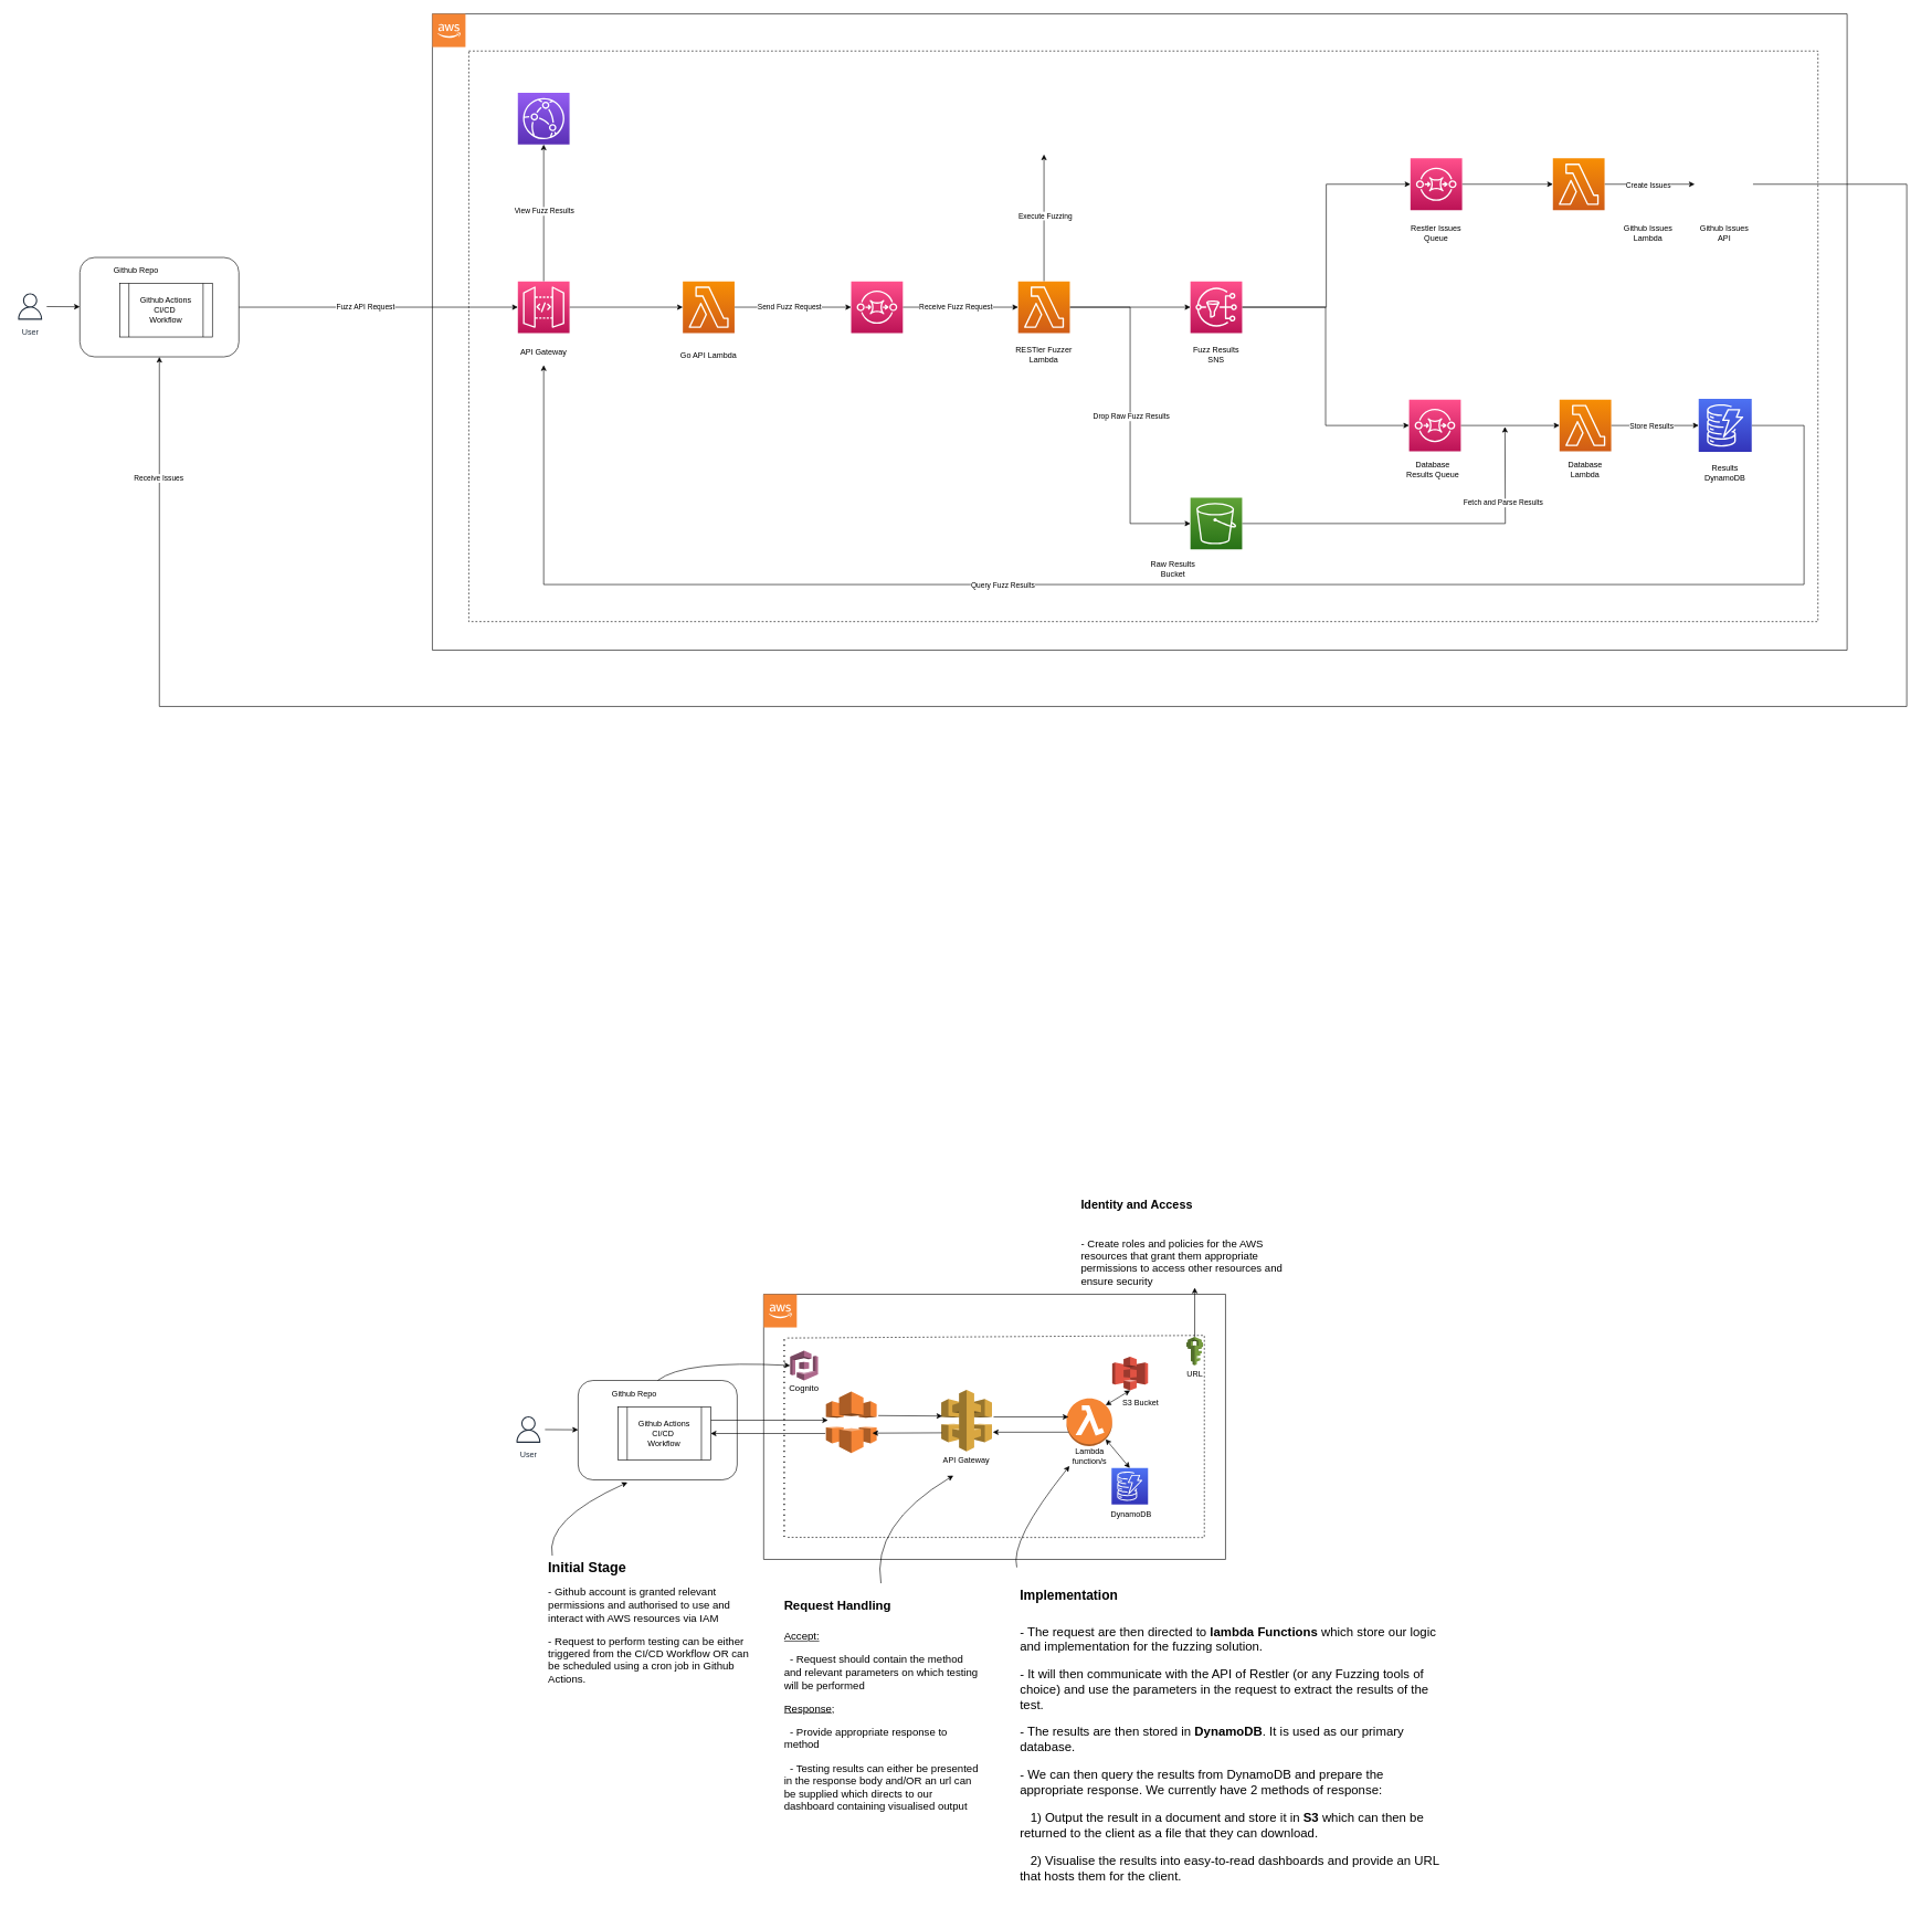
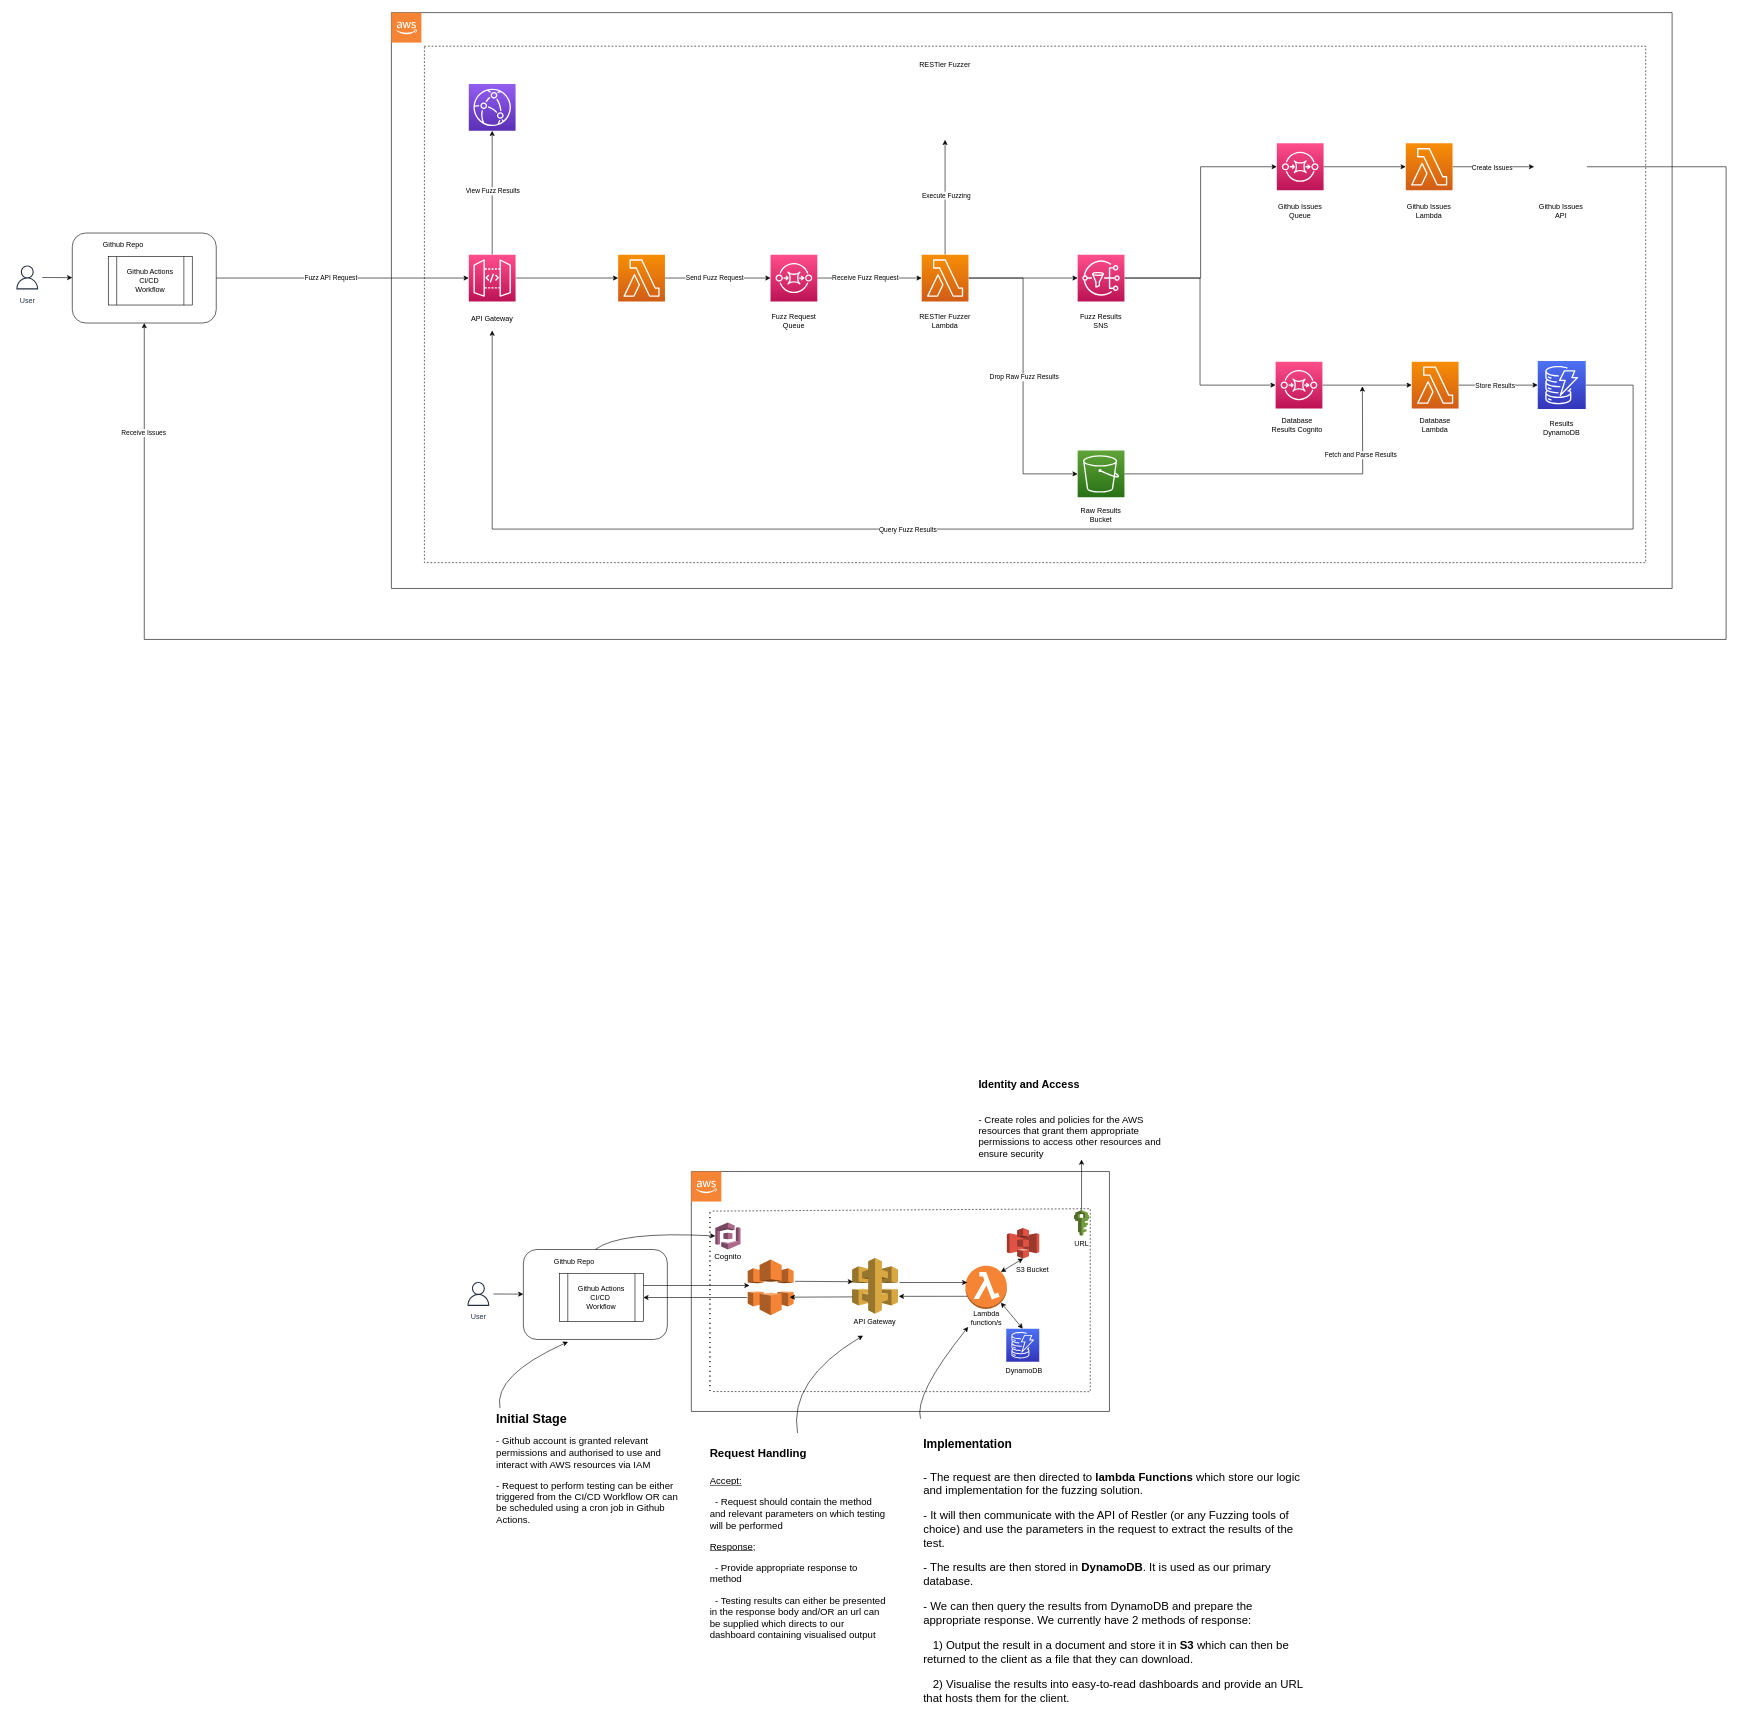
+ <mxCell id="102" value="RESTler Fuzzer " style="text;html=1;strokeColor=none;fillColor=none;align=center;verticalAlign=middle;whiteSpace=wrap;rounded=0;" vertex="1" parent="1"><mxGeometry x="1530.25" y="88" width="89.5" height="40" as="geometry" /></mxCell>
- <mxCell id="98" value="Restler Issues Queue" style="text;html=1;strokeColor=none;fillColor=none;align=center;verticalAlign=middle;whiteSpace=wrap;rounded=0;" vertex="1" parent="1"><mxGeometry x="2122.25" y="331" width="89.5" height="40" as="geometry" /></mxCell>
+ <mxCell id="98" value="Github Issues Queue" style="text;html=1;strokeColor=none;fillColor=none;align=center;verticalAlign=middle;whiteSpace=wrap;rounded=0;" vertex="1" parent="1"><mxGeometry x="2122.25" y="331" width="89.5" height="40" as="geometry" /></mxCell>
- <mxCell id="96" value="Github Issues Lambda" style="text;html=1;strokeColor=none;fillColor=none;align=center;verticalAlign=middle;whiteSpace=wrap;rounded=0;" vertex="1" parent="1"><mxGeometry x="2442.25" y="331" width="89.5" height="40" as="geometry" /></mxCell>
+ <mxCell id="96" value="Github Issues Lambda" style="text;html=1;strokeColor=none;fillColor=none;align=center;verticalAlign=middle;whiteSpace=wrap;rounded=0;" vertex="1" parent="1"><mxGeometry x="2337.25" y="331" width="89.5" height="40" as="geometry" /></mxCell>
- <mxCell id="104" value="Go API Lambda" style="text;html=1;strokeColor=none;fillColor=none;align=center;verticalAlign=middle;whiteSpace=wrap;rounded=0;" vertex="1" parent="1"><mxGeometry x="1024.25" y="515" width="89.5" height="40" as="geometry" /></mxCell>
+ <mxCell id="103" value="Fuzz Request Queue" style="text;html=1;strokeColor=none;fillColor=none;align=center;verticalAlign=middle;whiteSpace=wrap;rounded=0;" vertex="1" parent="1"><mxGeometry x="1278.25" y="515" width="89.5" height="40" as="geometry" /></mxCell>
- <mxCell id="99" value="Database Results Queue" style="text;html=1;strokeColor=none;fillColor=none;align=center;verticalAlign=middle;whiteSpace=wrap;rounded=0;" vertex="1" parent="1"><mxGeometry x="2116.5" y="687.5" width="89.5" height="40" as="geometry" /></mxCell>
+ <mxCell id="99" value="Database Results Cognito" style="text;html=1;strokeColor=none;fillColor=none;align=center;verticalAlign=middle;whiteSpace=wrap;rounded=0;" vertex="1" parent="1"><mxGeometry x="2116.5" y="687.5" width="89.5" height="40" as="geometry" /></mxCell>
- <mxCell id="106" value="Raw Results Bucket" style="text;html=1;strokeColor=none;fillColor=none;align=center;verticalAlign=middle;whiteSpace=wrap;rounded=0;" vertex="1" parent="1"><mxGeometry x="1725.25" y="837" width="89.5" height="40" as="geometry" /></mxCell>
+ <mxCell id="106" value="Raw Results Bucket" style="text;html=1;strokeColor=none;fillColor=none;align=center;verticalAlign=middle;whiteSpace=wrap;rounded=0;" vertex="1" parent="1"><mxGeometry x="1790.25" y="837" width="89.5" height="40" as="geometry" /></mxCell>
- <mxCell id="33" value="&lt;h1&gt;&lt;span style=&quot;background-color: initial;&quot;&gt;&lt;font style=&quot;font-size: 18px;&quot;&gt;Identity and Access&lt;/font&gt;&lt;/span&gt;&lt;/h1&gt;&lt;h1 style=&quot;font-size: 16px;&quot;&gt;&lt;span style=&quot;font-weight: normal;&quot;&gt;- Create roles and policies for the AWS resources that grant them appropriate permissions to access other resources and ensure security&lt;/span&gt;&lt;/h1&gt;" style="text;html=1;strokeColor=none;fillColor=none;spacing=5;spacingTop=-20;whiteSpace=wrap;overflow=hidden;rounded=0;fontSize=22;" parent="1" vertex="1"><mxGeometry x="1625.5" y="1764" width="354" height="178" as="geometry" /></mxCell>
+ <mxCell id="33" value="&lt;h1&gt;&lt;span style=&quot;background-color: initial;&quot;&gt;&lt;font style=&quot;font-size: 18px;&quot;&gt;Identity and Access&lt;/font&gt;&lt;/span&gt;&lt;/h1&gt;&lt;h1 style=&quot;font-size: 16px;&quot;&gt;&lt;span style=&quot;font-weight: normal;&quot;&gt;- Create roles and policies for the AWS resources that grant them appropriate permissions to access other resources and ensure security&lt;/span&gt;&lt;/h1&gt;" style="text;html=1;strokeColor=none;fillColor=none;spacing=5;spacingTop=-20;whiteSpace=wrap;overflow=hidden;rounded=0;fontSize=22;" parent="1" vertex="1"><mxGeometry x="1625.5" y="1754" width="354" height="178" as="geometry" /></mxCell>
